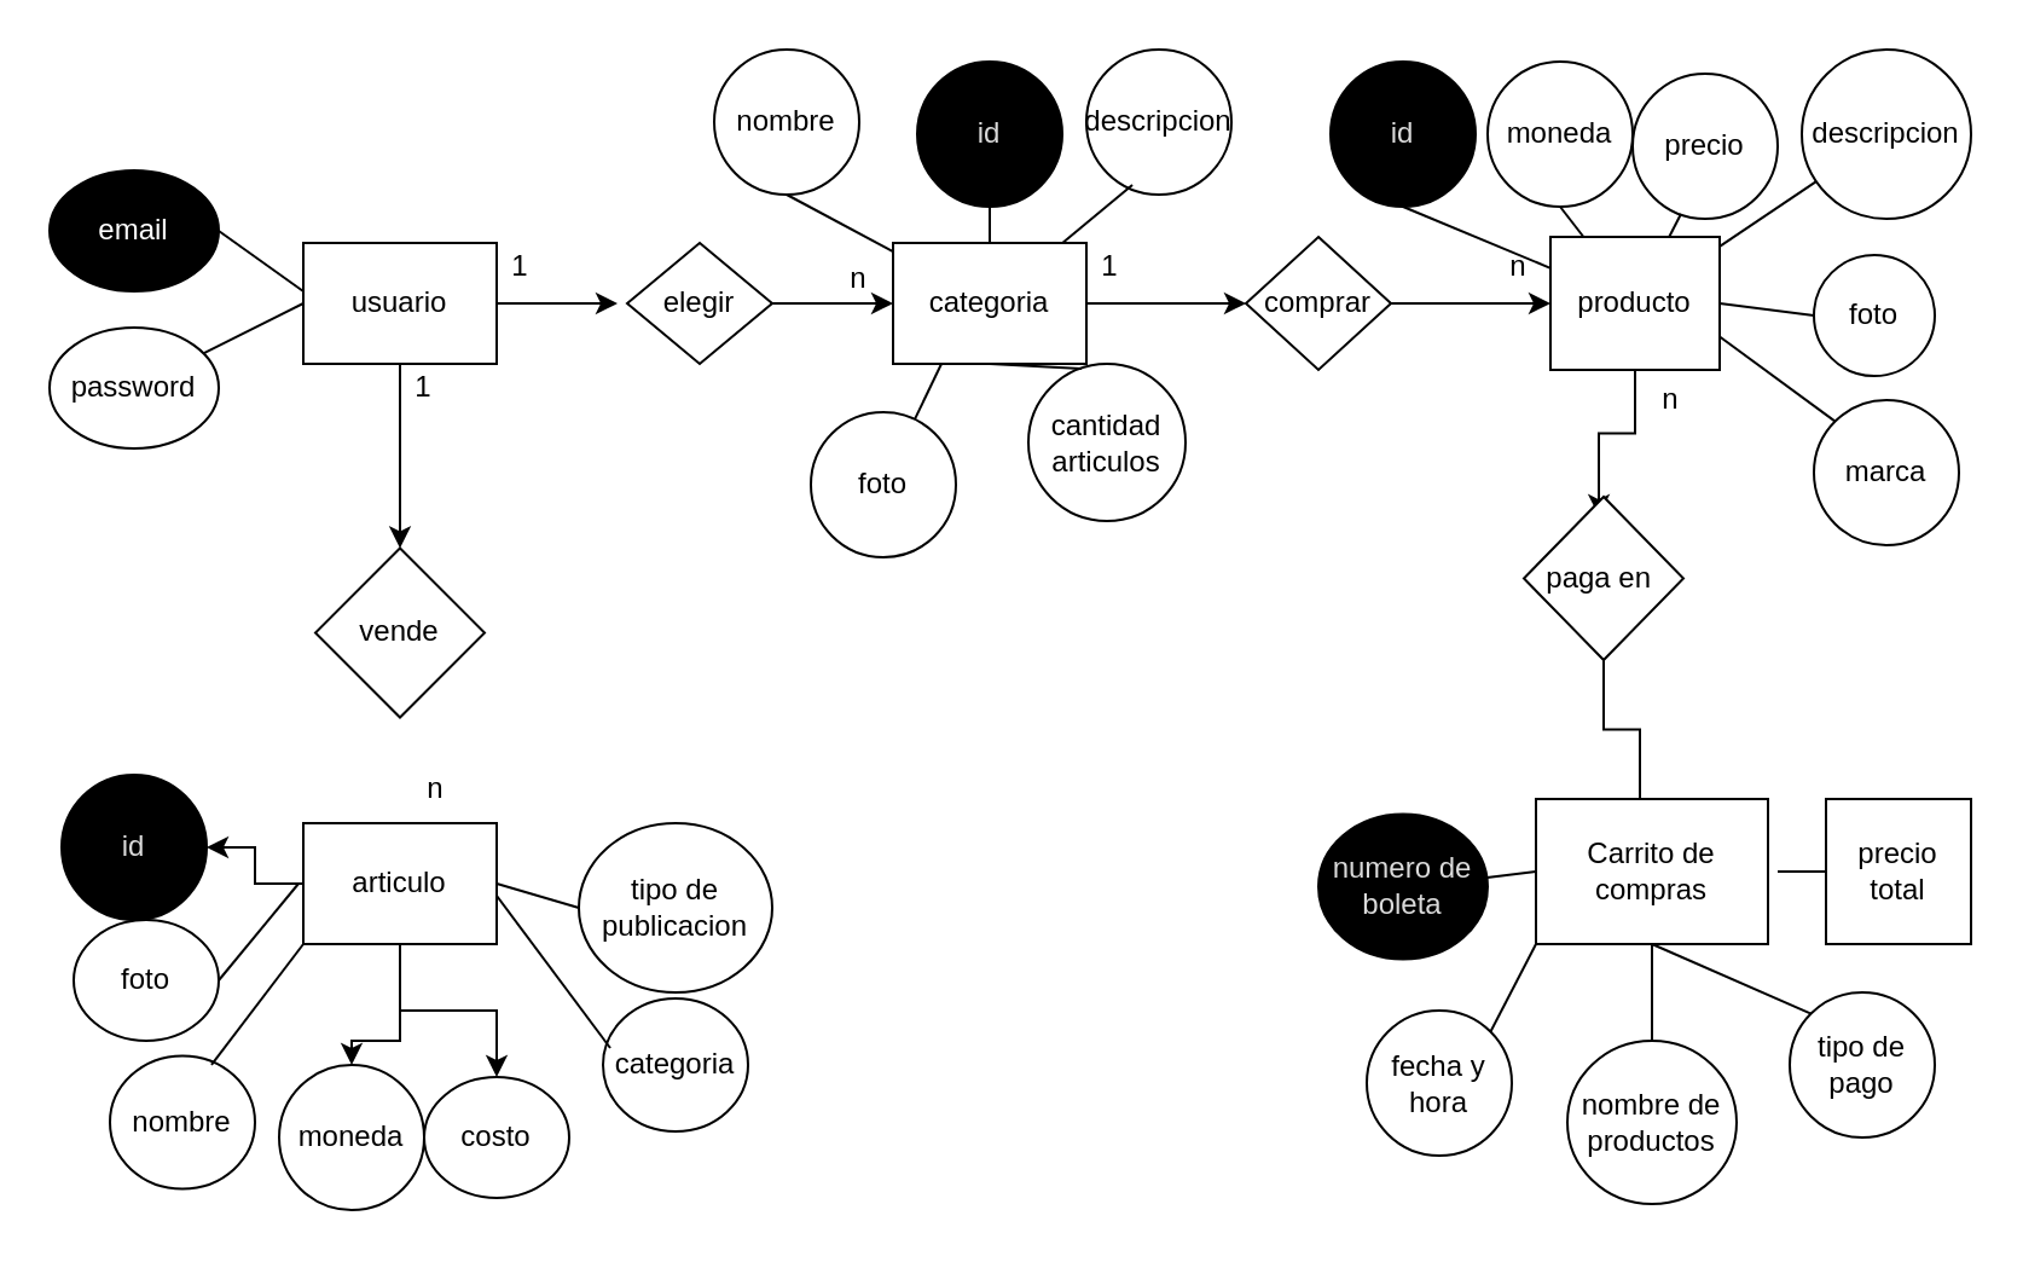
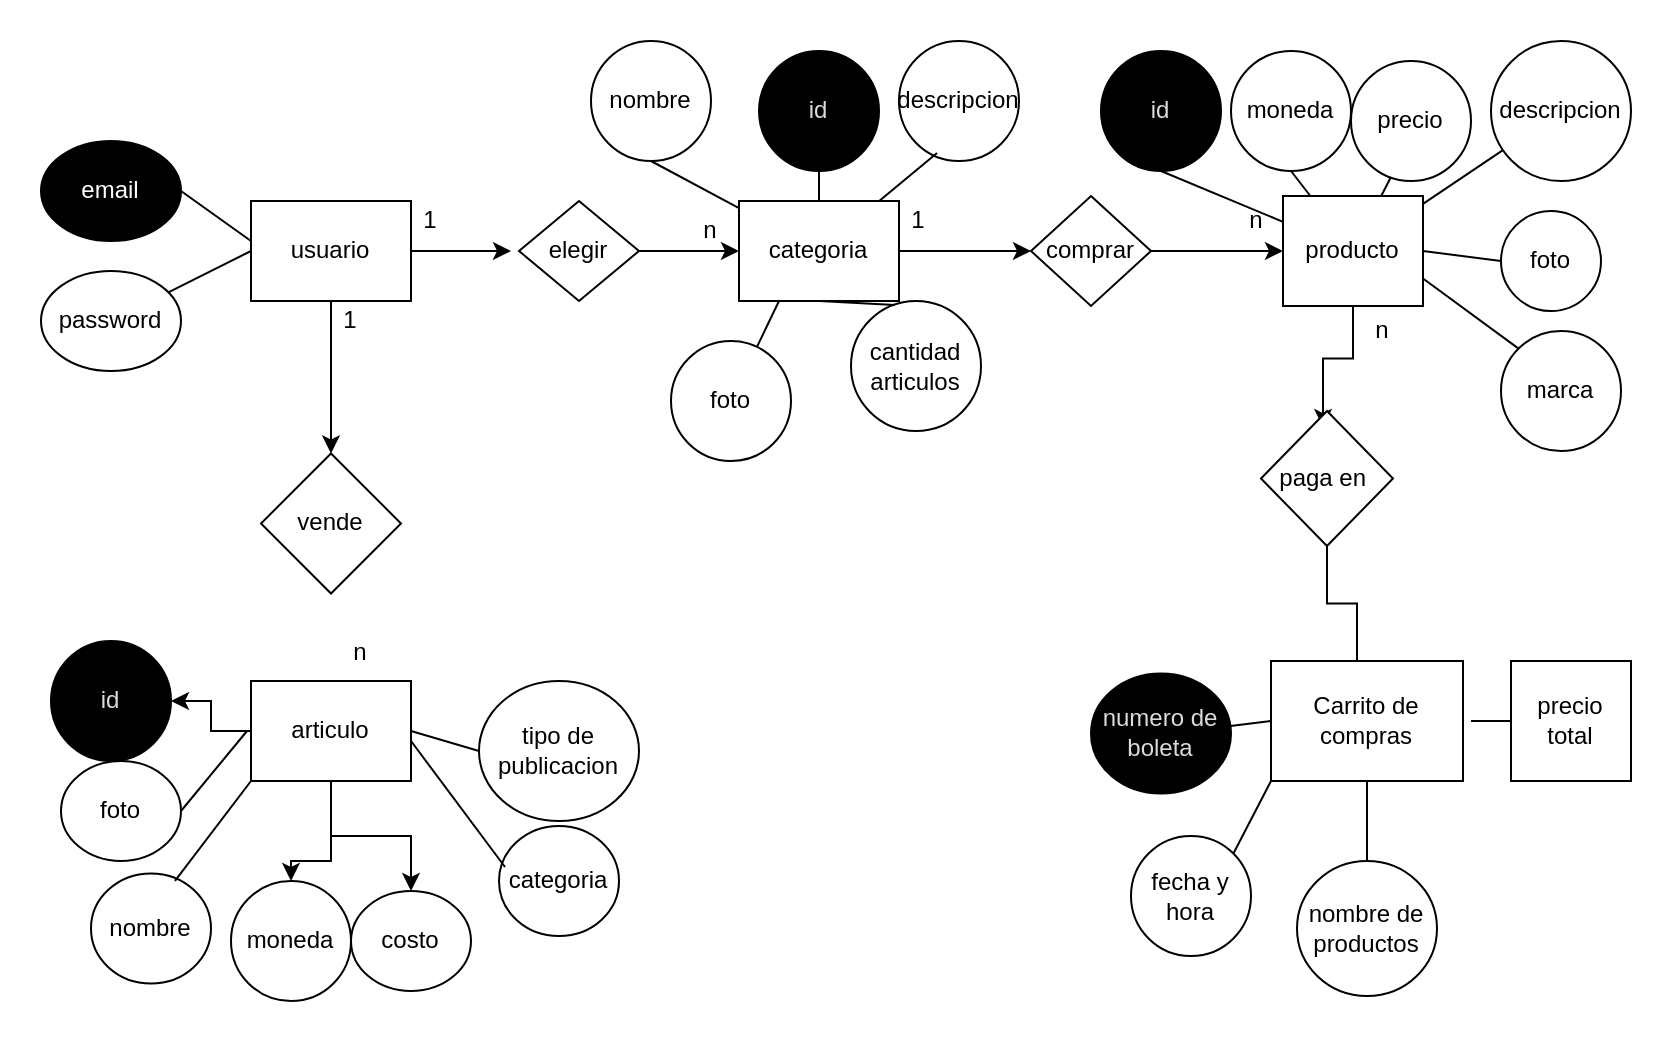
- <mxCell id="53" value="" style="endArrow=none;html=1;fontColor=#DBDBDB;entryX=0;entryY=0;entryDx=0;entryDy=0;exitX=0.5;exitY=1;exitDx=0;exitDy=0;" edge="1" parent="1" source="35" target="37"><mxGeometry width="50" height="50" relative="1" as="geometry"><mxPoint x="745" y="370" as="sourcePoint" /><mxPoint x="765" y="370" as="targetPoint" /></mxGeometry></mxCell>
- <mxCell id="37" value="tipo de pago" style="ellipse;whiteSpace=wrap;html=1;fontColor=#000000;fillColor=#FFFFFF;" parent="1" vertex="1"><mxGeometry x="740" y="410" width="60" height="60" as="geometry" /></mxCell>
